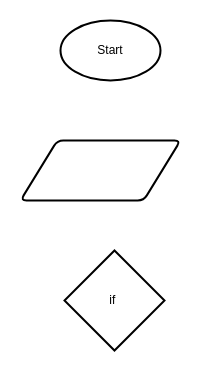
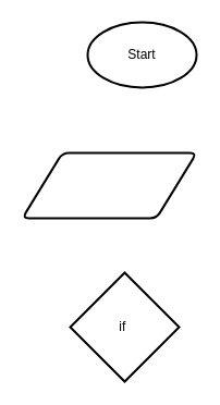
- <mxCell id="2" value="Start" style="strokeWidth=2;html=1;shape=mxgraph.flowchart.start_1;whiteSpace=wrap;" vertex="1" parent="1"><mxGeometry x="60" y="20" width="100" height="60" as="geometry" /></mxCell>
+ <mxCell id="2" value="Start" style="strokeWidth=2;html=1;shape=mxgraph.flowchart.start_1;whiteSpace=wrap;" vertex="1" parent="1"><mxGeometry x="80" y="20" width="100" height="60" as="geometry" /></mxCell>
